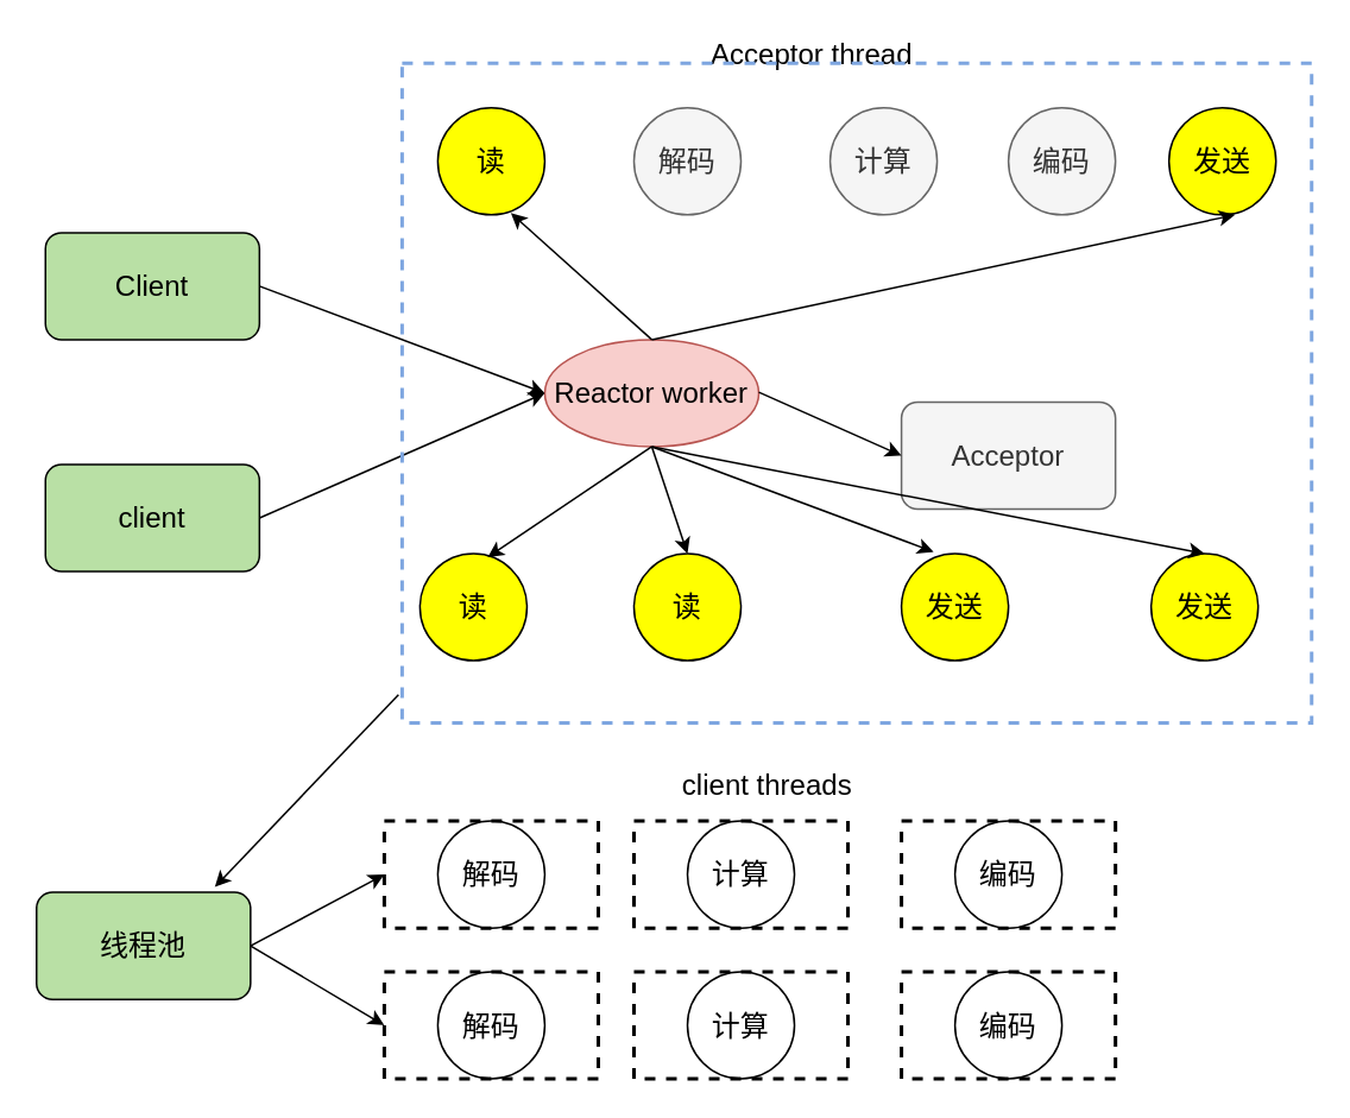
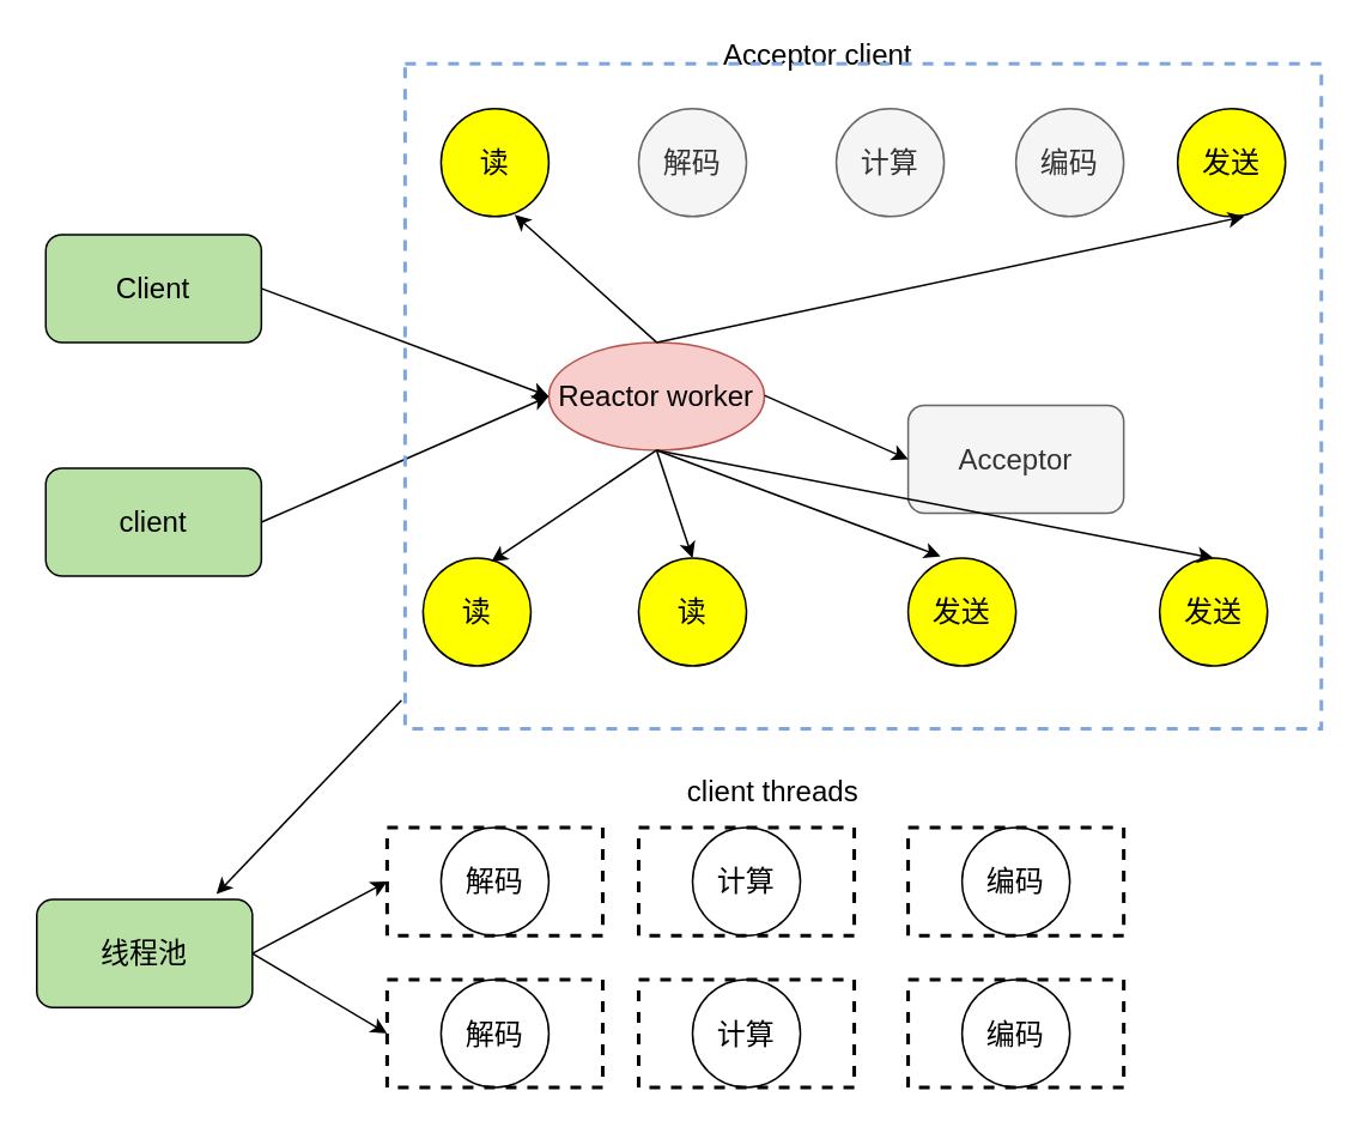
- <mxCell id="21" value="&lt;font style=&quot;font-size: 16px&quot;&gt;Acceptor thread&lt;/font&gt;" style="text;html=1;strokeColor=none;fillColor=none;align=center;verticalAlign=middle;whiteSpace=wrap;rounded=0;fontSize=16;" vertex="1" parent="1"><mxGeometry x="395" y="20" width="120" height="20" as="geometry" /></mxCell>
+ <mxCell id="21" value="&lt;font style=&quot;font-size: 16px&quot;&gt;Acceptor client&lt;/font&gt;" style="text;html=1;strokeColor=none;fillColor=none;align=center;verticalAlign=middle;whiteSpace=wrap;rounded=0;fontSize=16;" vertex="1" parent="1"><mxGeometry x="395" y="20" width="120" height="20" as="geometry" /></mxCell>
